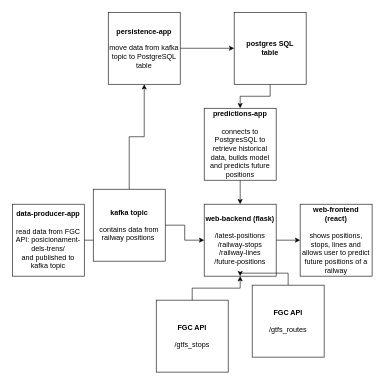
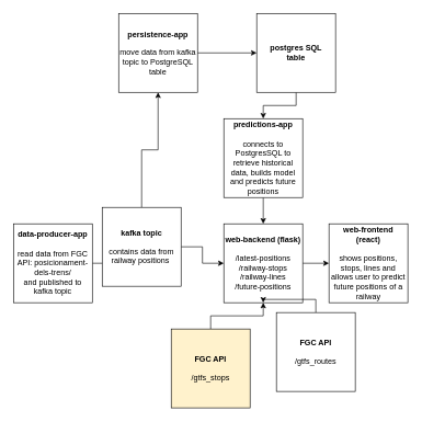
- <mxCell id="12" value="&lt;b&gt;FGC API&lt;/b&gt;&lt;br&gt;&lt;br&gt;/gtfs_stops" style="rounded=0;whiteSpace=wrap;html=1;" vertex="1" parent="1"><mxGeometry x="260" y="500" width="120" height="120" as="geometry" /></mxCell>
+ <mxCell id="12" value="&lt;b&gt;FGC API&lt;/b&gt;&lt;br&gt;&lt;br&gt;/gtfs_stops" style="rounded=0;whiteSpace=wrap;html=1;fillColor=#fff2cc;" vertex="1" parent="1"><mxGeometry x="260" y="500" width="120" height="120" as="geometry" /></mxCell>
